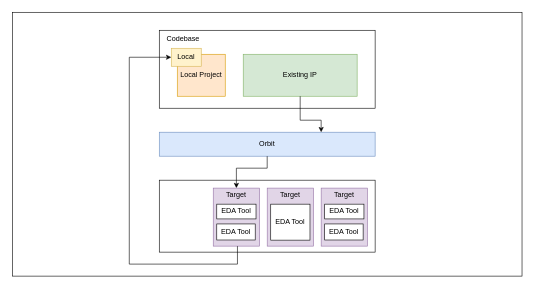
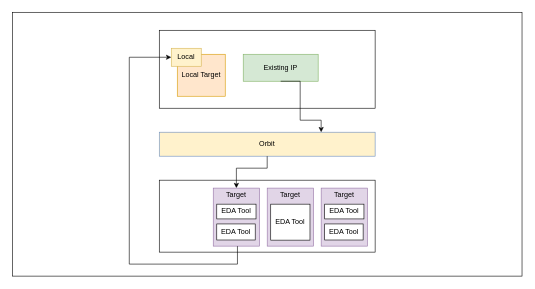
- <mxCell id="8" value="Codebase" style="text;html=1;strokeColor=none;fillColor=none;align=center;verticalAlign=middle;whiteSpace=wrap;rounded=0;" parent="1" vertex="1"><mxGeometry x="275" y="50" width="60" height="30" as="geometry" /></mxCell>
- <mxCell id="6" value="Local Project" style="rounded=0;whiteSpace=wrap;html=1;fillColor=#ffe6cc;strokeColor=#d79b00;" parent="1" vertex="1"><mxGeometry x="295" y="90" width="80" height="70" as="geometry" /></mxCell>
+ <mxCell id="6" value="Local Target" style="rounded=0;whiteSpace=wrap;html=1;fillColor=#ffe6cc;strokeColor=#d79b00;" parent="1" vertex="1"><mxGeometry x="295" y="90" width="80" height="70" as="geometry" /></mxCell>
- <mxCell id="7" value="Existing IP" style="rounded=0;whiteSpace=wrap;html=1;fillColor=#d5e8d4;strokeColor=#82b366;" parent="1" vertex="1"><mxGeometry x="405" y="90" width="190" height="70" as="geometry" /></mxCell>
+ <mxCell id="7" value="Existing IP" style="rounded=0;whiteSpace=wrap;html=1;fillColor=#d5e8d4;strokeColor=#82b366;" parent="1" vertex="1"><mxGeometry x="405" y="90" width="125" height="45" as="geometry" /></mxCell>
- <mxCell id="4" value="Orbit" style="rounded=0;whiteSpace=wrap;html=1;fillColor=#dae8fc;strokeColor=#6c8ebf;" parent="1" vertex="1"><mxGeometry x="265" y="220" width="360" height="40" as="geometry" /></mxCell>
+ <mxCell id="4" value="Orbit" style="rounded=0;whiteSpace=wrap;html=1;fillColor=#fff2cc;strokeColor=#6c8ebf;" parent="1" vertex="1"><mxGeometry x="265" y="220" width="360" height="40" as="geometry" /></mxCell>
